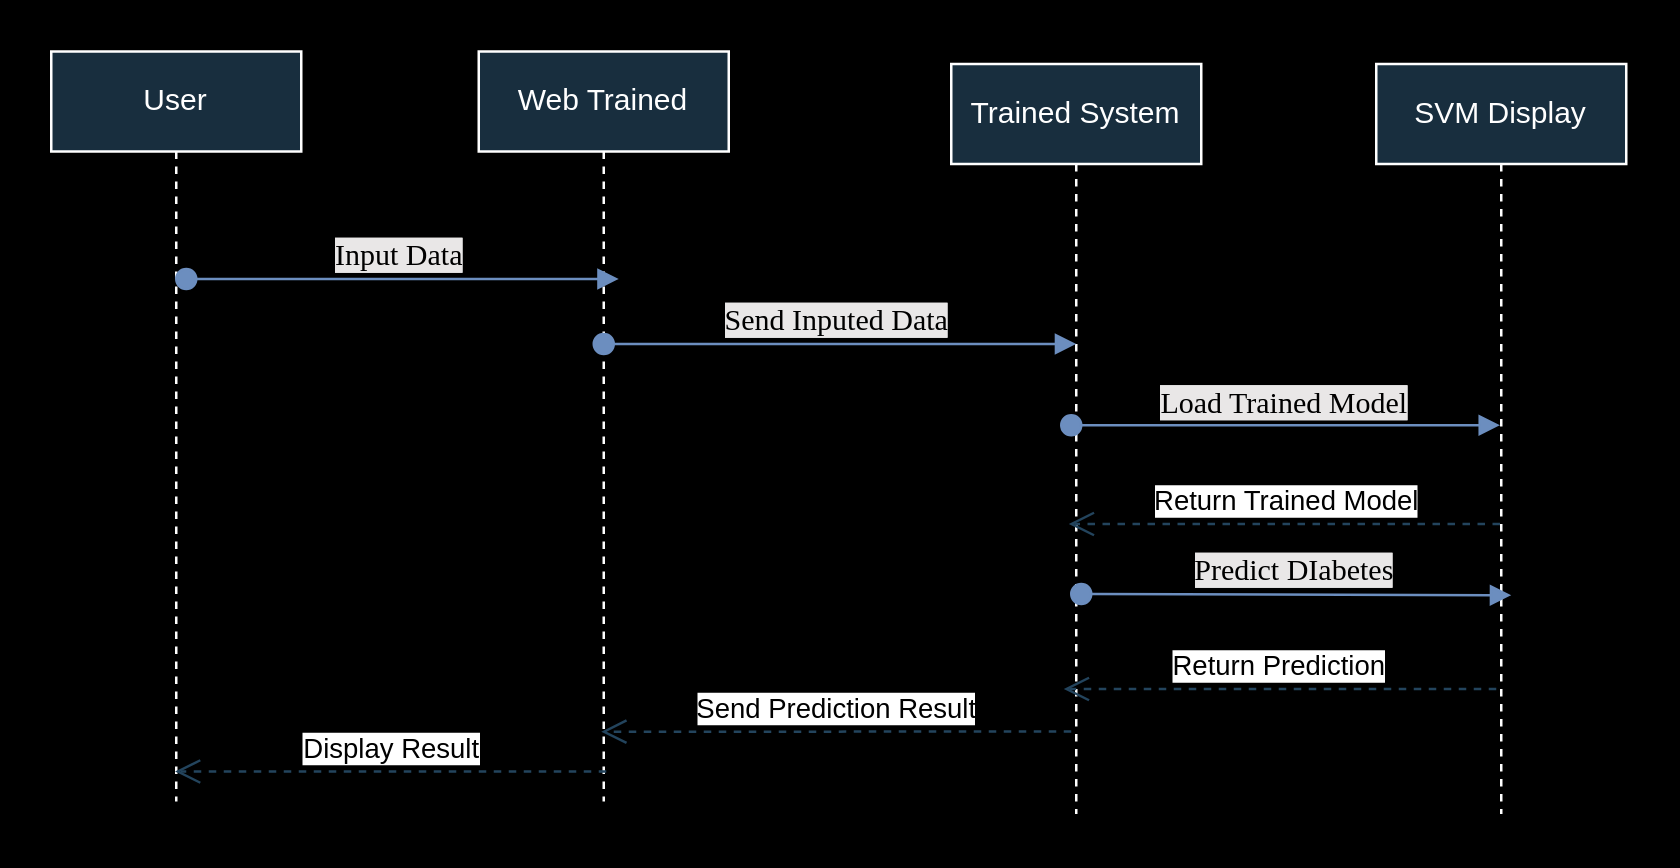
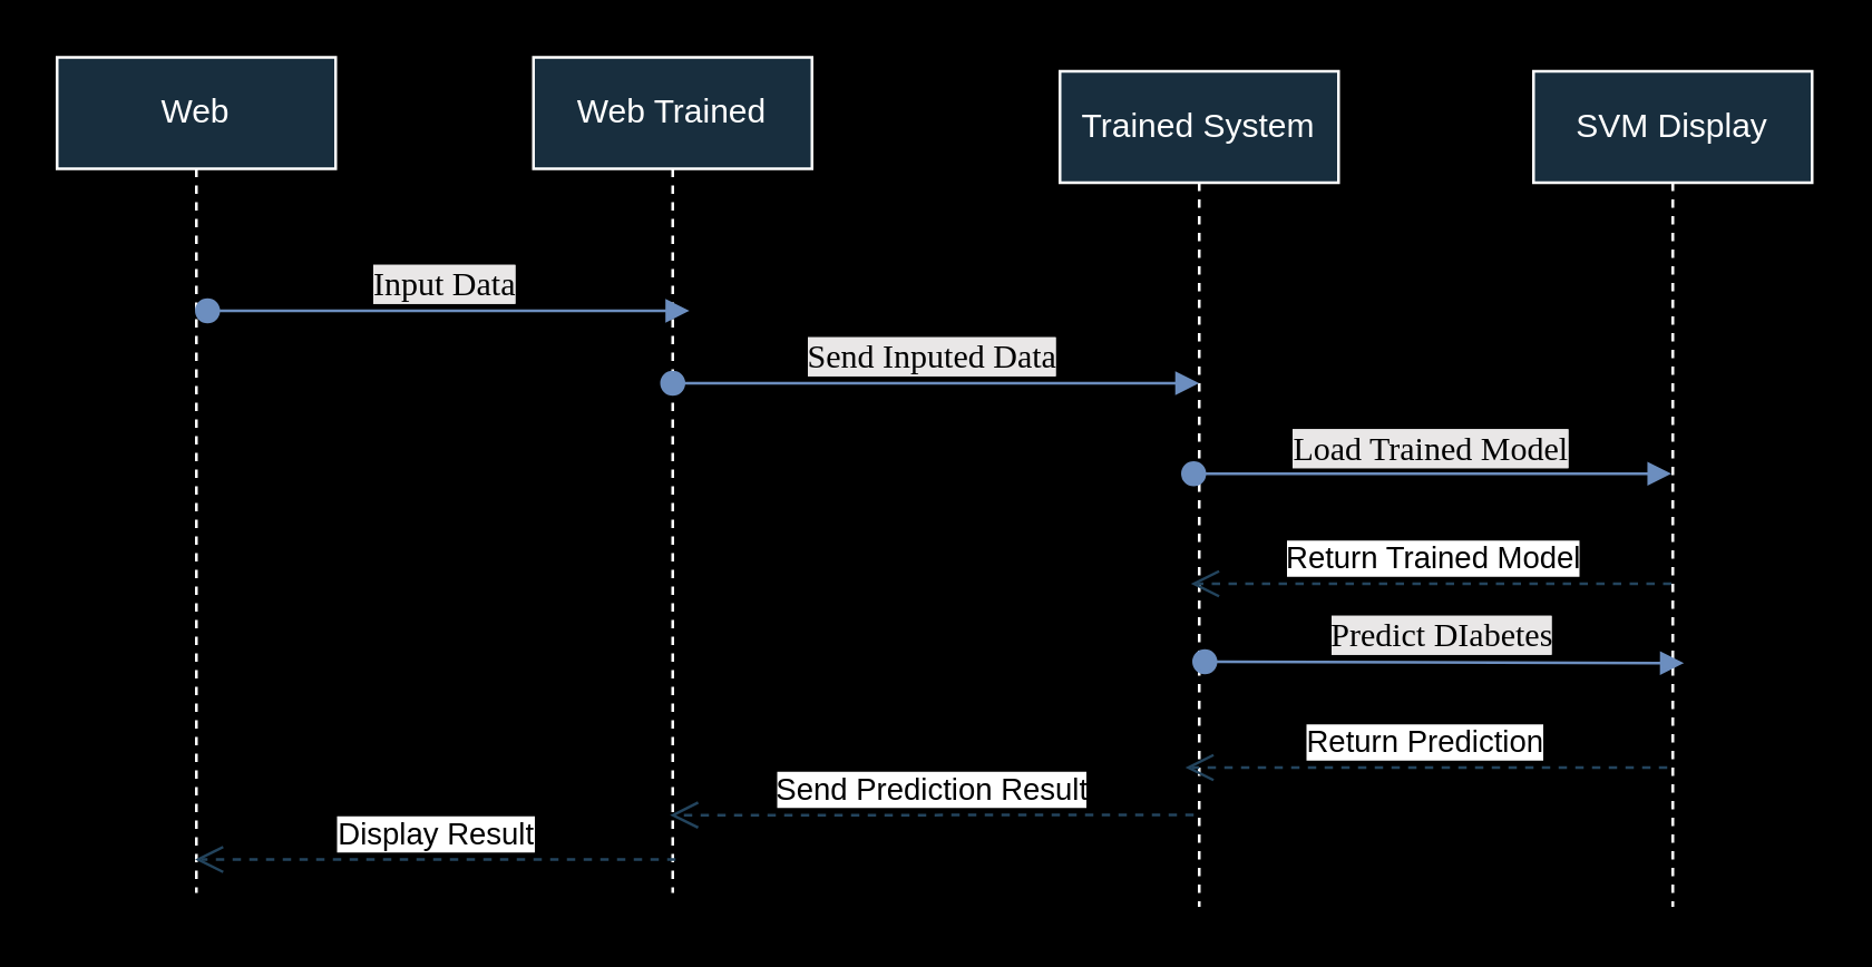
- <mxCell id="2" value="User" style="shape=umlLifeline;perimeter=lifelinePerimeter;whiteSpace=wrap;html=1;container=1;dropTarget=0;collapsible=0;recursiveResize=0;outlineConnect=0;portConstraint=eastwest;newEdgeStyle={&quot;curved&quot;:0,&quot;rounded&quot;:0};labelBackgroundColor=none;fillColor=#182E3E;strokeColor=#FFFFFF;fontColor=#FFFFFF;" vertex="1" parent="1"><mxGeometry x="20" y="20" width="100" height="300" as="geometry" /></mxCell>
+ <mxCell id="2" value="Web" style="shape=umlLifeline;perimeter=lifelinePerimeter;whiteSpace=wrap;html=1;container=1;dropTarget=0;collapsible=0;recursiveResize=0;outlineConnect=0;portConstraint=eastwest;newEdgeStyle={&quot;curved&quot;:0,&quot;rounded&quot;:0};labelBackgroundColor=none;fillColor=#182E3E;strokeColor=#FFFFFF;fontColor=#FFFFFF;" vertex="1" parent="1"><mxGeometry x="20" y="20" width="100" height="300" as="geometry" /></mxCell>
